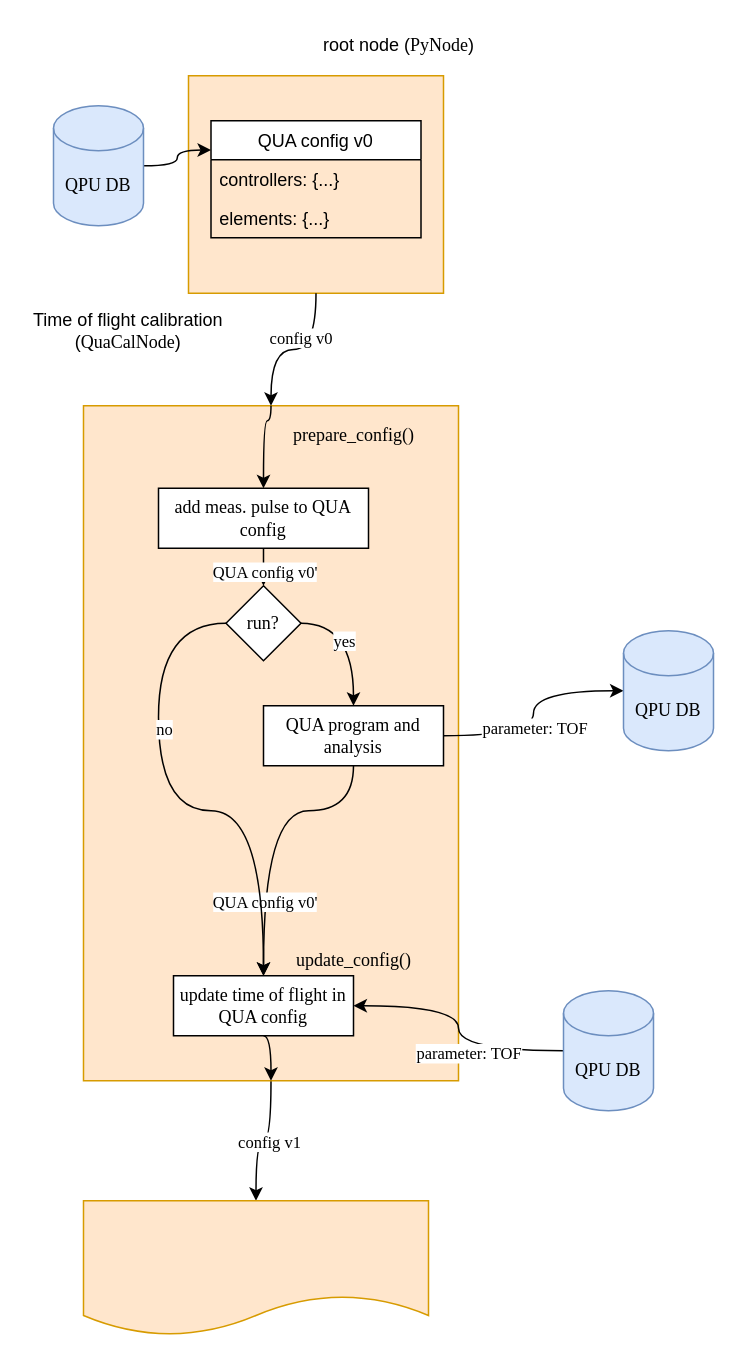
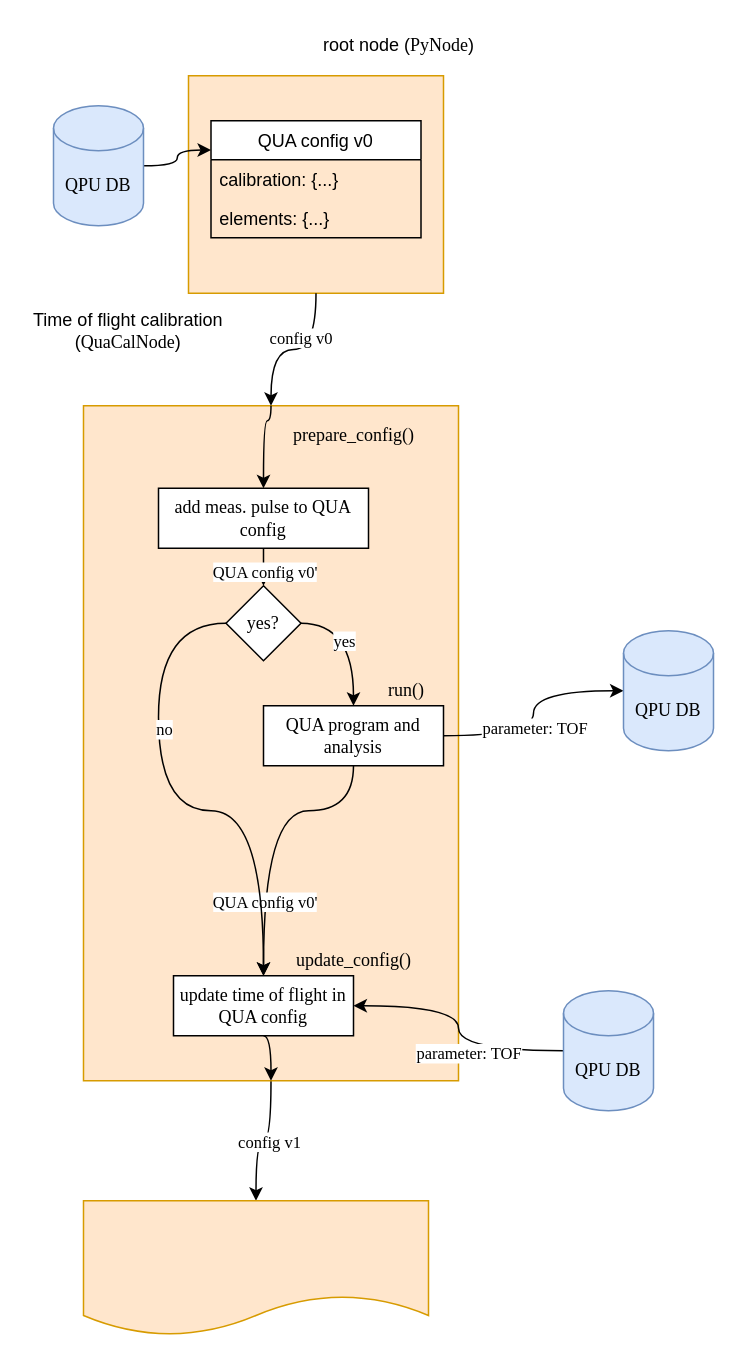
- <mxCell id="10" value="controllers: {...}" style="text;strokeColor=none;fillColor=none;align=left;verticalAlign=top;spacingLeft=4;spacingRight=4;overflow=hidden;rotatable=0;points=[[0,0.5],[1,0.5]];portConstraint=eastwest;" parent="9" vertex="1"><mxGeometry y="26" width="140" height="26" as="geometry" /></mxCell>
+ <mxCell id="10" value="calibration: {...}" style="text;strokeColor=none;fillColor=none;align=left;verticalAlign=top;spacingLeft=4;spacingRight=4;overflow=hidden;rotatable=0;points=[[0,0.5],[1,0.5]];portConstraint=eastwest;" parent="9" vertex="1"><mxGeometry y="26" width="140" height="26" as="geometry" /></mxCell>
- <mxCell id="33" value="run?" style="rhombus;whiteSpace=wrap;html=1;fontFamily=Verdana;" parent="1" vertex="1"><mxGeometry x="150" y="390" width="50" height="50" as="geometry" /></mxCell>
+ <mxCell id="33" value="yes?" style="rhombus;whiteSpace=wrap;html=1;fontFamily=Verdana;" parent="1" vertex="1"><mxGeometry x="150" y="390" width="50" height="50" as="geometry" /></mxCell>
+ <mxCell id="25" value="&lt;span&gt;run()&lt;/span&gt;" style="text;html=1;align=center;verticalAlign=middle;resizable=0;points=[];autosize=1;strokeColor=none;fontFamily=Verdana;" parent="1" vertex="1"><mxGeometry x="245" y="450" width="50" height="20" as="geometry" /></mxCell>
